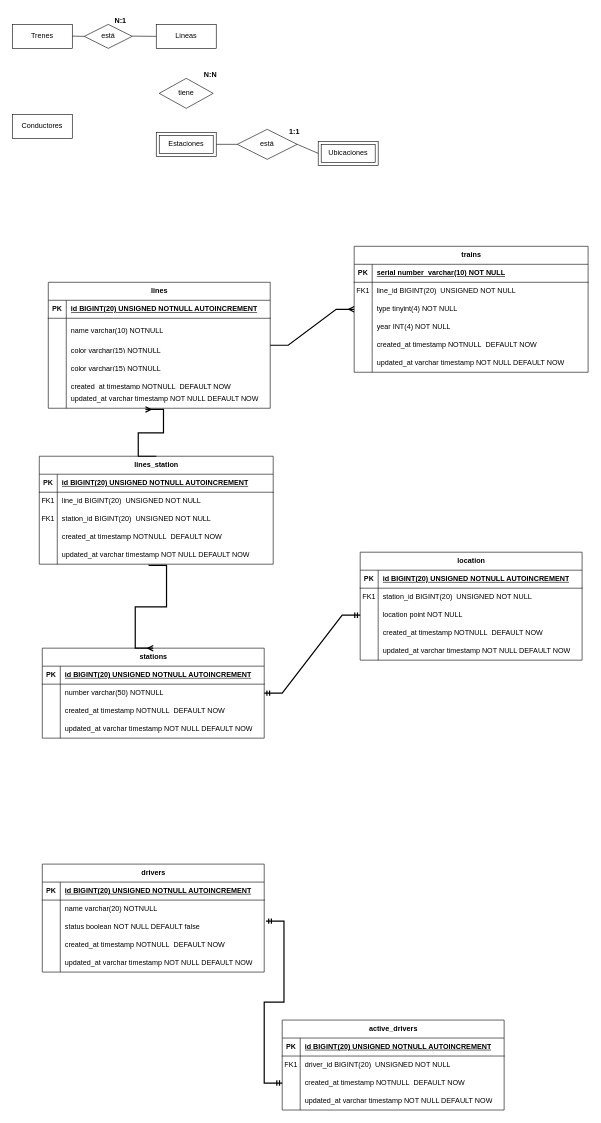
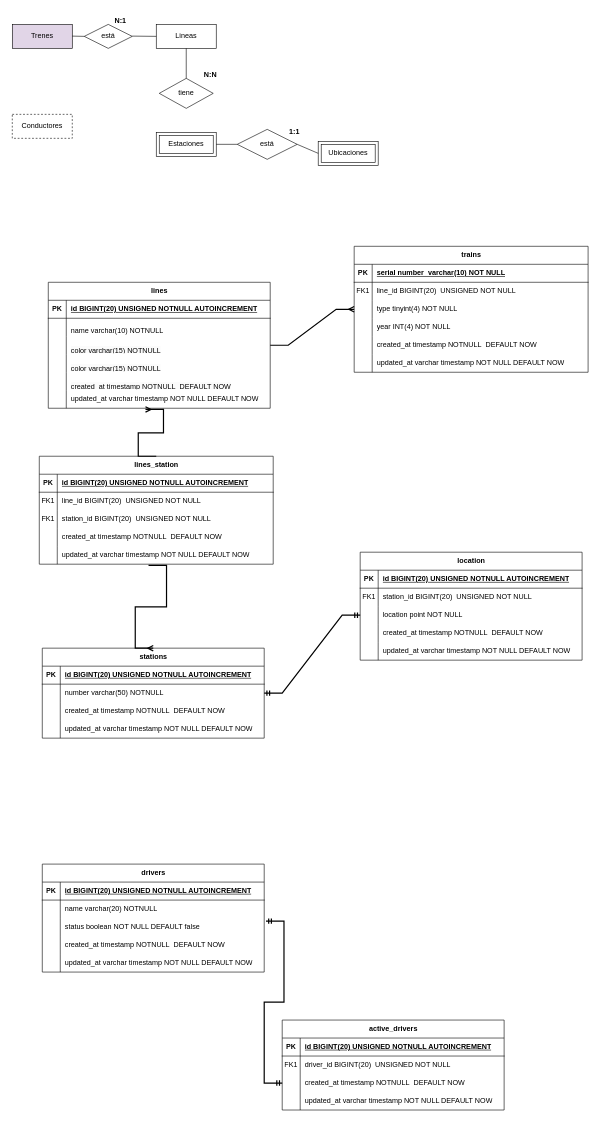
- <mxCell id="3" value="&lt;font style=&quot;vertical-align: inherit;&quot;&gt;&lt;font style=&quot;vertical-align: inherit;&quot;&gt;Trenes&lt;/font&gt;&lt;/font&gt;" style="whiteSpace=wrap;html=1;align=center;" vertex="1" parent="1"><mxGeometry x="20" y="40" width="100" height="40" as="geometry" /></mxCell>
+ <mxCell id="3" value="&lt;font style=&quot;vertical-align: inherit;&quot;&gt;&lt;font style=&quot;vertical-align: inherit;&quot;&gt;Trenes&lt;/font&gt;&lt;/font&gt;" style="whiteSpace=wrap;html=1;align=center;fillColor=#e1d5e7;" vertex="1" parent="1"><mxGeometry x="20" y="40" width="100" height="40" as="geometry" /></mxCell>
+ <mxCell id="10" value="" style="endArrow=none;html=1;rounded=0;exitX=0.5;exitY=1;exitDx=0;exitDy=0;entryX=0.5;entryY=0;entryDx=0;entryDy=0;" edge="1" parent="1" source="2" target="9"><mxGeometry relative="1" as="geometry"><mxPoint x="250" y="190" as="sourcePoint" /><mxPoint x="410" y="190" as="targetPoint" /></mxGeometry></mxCell>
- <mxCell id="14" value="&lt;font style=&quot;vertical-align: inherit;&quot;&gt;&lt;font style=&quot;vertical-align: inherit;&quot;&gt;&lt;font style=&quot;vertical-align: inherit;&quot;&gt;&lt;font style=&quot;vertical-align: inherit;&quot;&gt;Conductores&lt;/font&gt;&lt;/font&gt;&lt;/font&gt;&lt;/font&gt;" style="whiteSpace=wrap;html=1;align=center;" vertex="1" parent="1"><mxGeometry x="20" y="190" width="100" height="40" as="geometry" /></mxCell>
+ <mxCell id="14" value="&lt;font style=&quot;vertical-align: inherit;&quot;&gt;&lt;font style=&quot;vertical-align: inherit;&quot;&gt;&lt;font style=&quot;vertical-align: inherit;&quot;&gt;&lt;font style=&quot;vertical-align: inherit;&quot;&gt;Conductores&lt;/font&gt;&lt;/font&gt;&lt;/font&gt;&lt;/font&gt;" style="whiteSpace=wrap;html=1;align=center;dashed=1;" vertex="1" parent="1"><mxGeometry x="20" y="190" width="100" height="40" as="geometry" /></mxCell>
